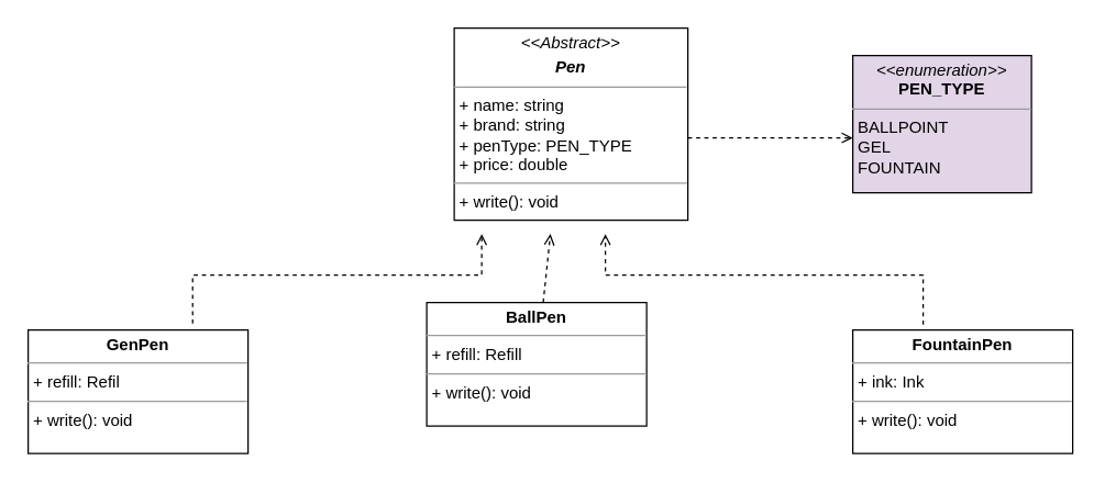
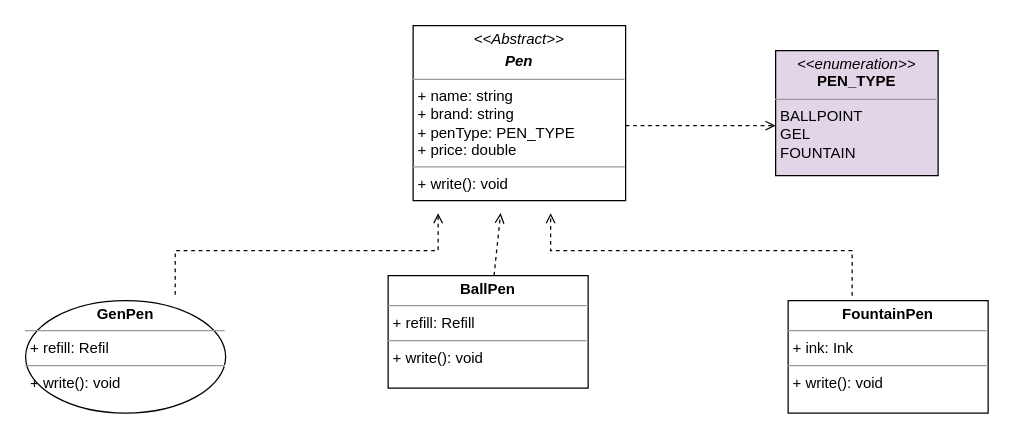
- <mxCell id="5" value="&lt;p style=&quot;margin:0px;margin-top:4px;text-align:center;&quot;&gt;&lt;b&gt;GenPen&lt;/b&gt;&lt;/p&gt;&lt;hr size=&quot;1&quot;&gt;&lt;p style=&quot;margin:0px;margin-left:4px;&quot;&gt;+ refill: Refil&lt;/p&gt;&lt;hr size=&quot;1&quot;&gt;&lt;p style=&quot;margin:0px;margin-left:4px;&quot;&gt;+ write(): void&lt;/p&gt;" style="verticalAlign=top;align=left;overflow=fill;fontSize=12;fontFamily=Helvetica;html=1;whiteSpace=wrap;" vertex="1" parent="1"><mxGeometry x="20" y="240" width="160" height="90" as="geometry" /></mxCell>
+ <mxCell id="5" value="&lt;p style=&quot;margin:0px;margin-top:4px;text-align:center;&quot;&gt;&lt;b&gt;GenPen&lt;/b&gt;&lt;/p&gt;&lt;hr size=&quot;1&quot;&gt;&lt;p style=&quot;margin:0px;margin-left:4px;&quot;&gt;+ refill: Refil&lt;/p&gt;&lt;hr size=&quot;1&quot;&gt;&lt;p style=&quot;margin:0px;margin-left:4px;&quot;&gt;+ write(): void&lt;/p&gt;" style="ellipse;verticalAlign=top;align=left;overflow=fill;fontSize=12;fontFamily=Helvetica;html=1;whiteSpace=wrap;" vertex="1" parent="1"><mxGeometry x="20" y="240" width="160" height="90" as="geometry" /></mxCell>
- <mxCell id="7" value="&lt;p style=&quot;margin:0px;margin-top:4px;text-align:center;&quot;&gt;&lt;b&gt;FountainPen&lt;/b&gt;&lt;/p&gt;&lt;hr size=&quot;1&quot;&gt;&lt;p style=&quot;margin:0px;margin-left:4px;&quot;&gt;+ ink: Ink&lt;/p&gt;&lt;hr size=&quot;1&quot;&gt;&lt;p style=&quot;margin:0px;margin-left:4px;&quot;&gt;+ write(): void&lt;/p&gt;" style="verticalAlign=top;align=left;overflow=fill;fontSize=12;fontFamily=Helvetica;html=1;whiteSpace=wrap;" vertex="1" parent="1"><mxGeometry x="620" y="240" width="160" height="90" as="geometry" /></mxCell>
+ <mxCell id="7" value="&lt;p style=&quot;margin:0px;margin-top:4px;text-align:center;&quot;&gt;&lt;b&gt;FountainPen&lt;/b&gt;&lt;/p&gt;&lt;hr size=&quot;1&quot;&gt;&lt;p style=&quot;margin:0px;margin-left:4px;&quot;&gt;+ ink: Ink&lt;/p&gt;&lt;hr size=&quot;1&quot;&gt;&lt;p style=&quot;margin:0px;margin-left:4px;&quot;&gt;+ write(): void&lt;/p&gt;" style="verticalAlign=top;align=left;overflow=fill;fontSize=12;fontFamily=Helvetica;html=1;whiteSpace=wrap;" vertex="1" parent="1"><mxGeometry x="630" y="240" width="160" height="90" as="geometry" /></mxCell>
